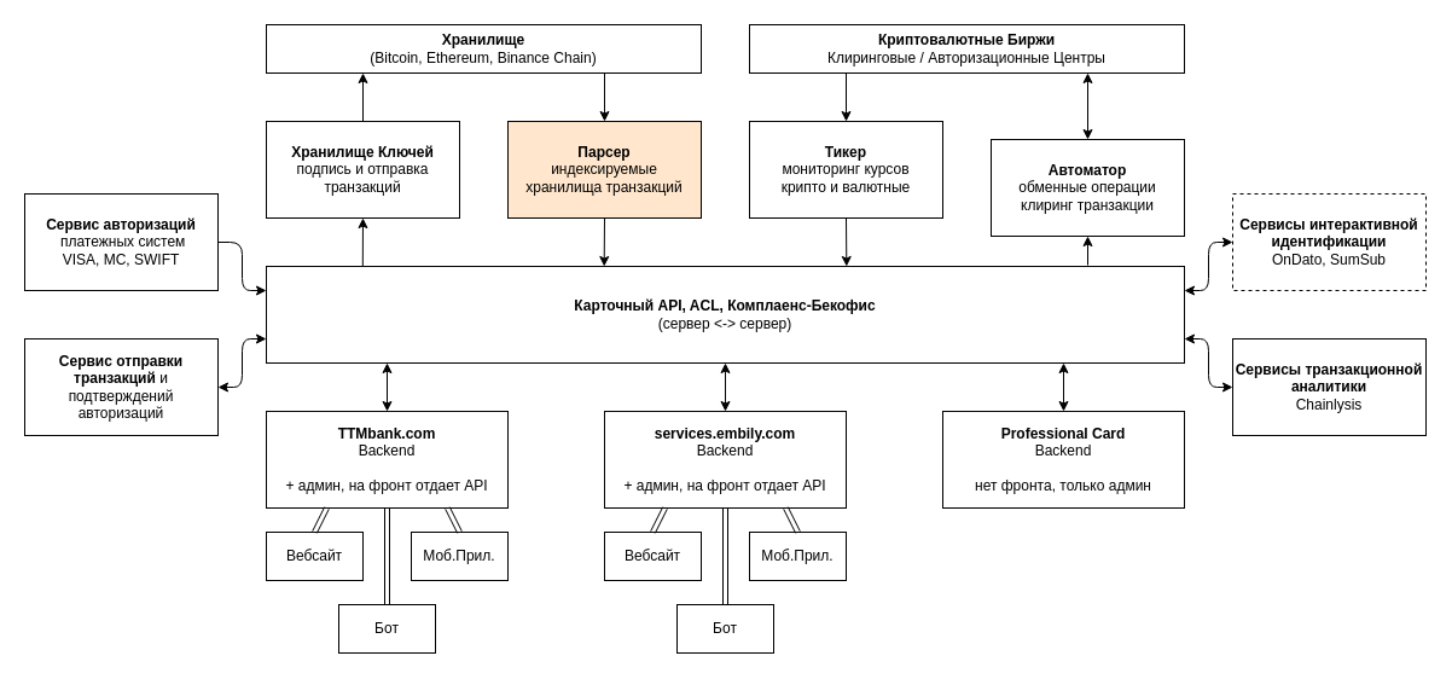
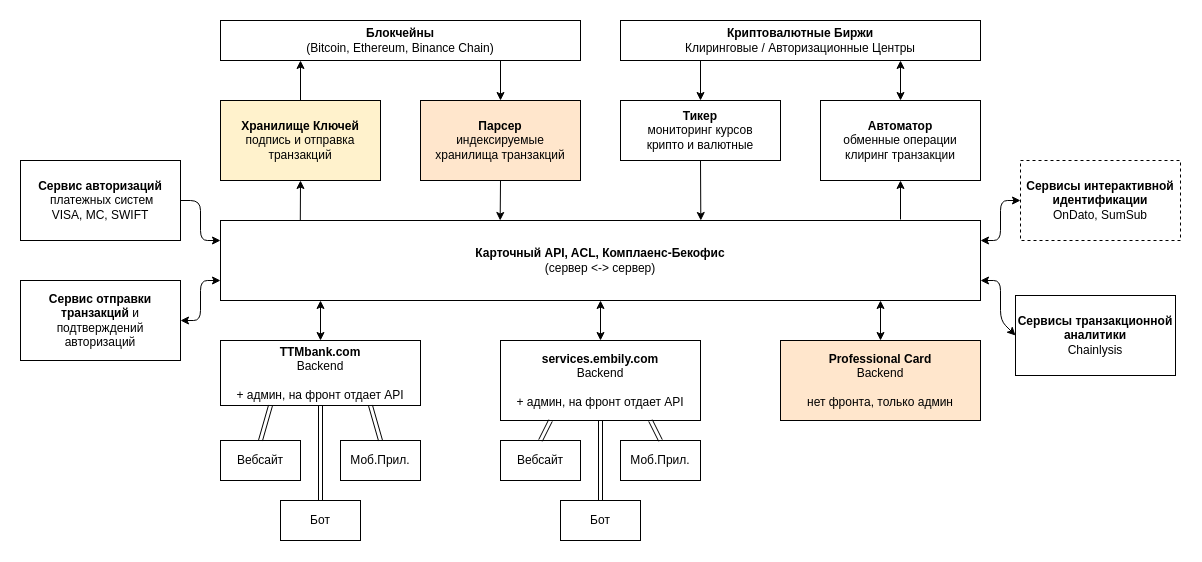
- <mxCell id="6" value="&lt;b&gt;Хранилище&lt;/b&gt;&lt;br&gt;(Bitcoin, Ethereum, Binance Chain)" style="rounded=0;whiteSpace=wrap;html=1;" vertex="1" parent="1"><mxGeometry x="220" y="20" width="360" height="40" as="geometry" /></mxCell>
+ <mxCell id="6" value="&lt;b&gt;Блокчейны&lt;/b&gt;&lt;br&gt;(Bitcoin, Ethereum, Binance Chain)" style="rounded=0;whiteSpace=wrap;html=1;" vertex="1" parent="1"><mxGeometry x="220" y="20" width="360" height="40" as="geometry" /></mxCell>
- <mxCell id="7" value="&lt;b&gt;Хранилище Ключей &lt;/b&gt;подпись и отправка транзакций" style="rounded=0;whiteSpace=wrap;html=1;" vertex="1" parent="1"><mxGeometry x="220" y="100" width="160" height="80" as="geometry" /></mxCell>
+ <mxCell id="7" value="&lt;b&gt;Хранилище Ключей &lt;/b&gt;подпись и отправка транзакций" style="rounded=0;whiteSpace=wrap;html=1;fillColor=#fff2cc;" vertex="1" parent="1"><mxGeometry x="220" y="100" width="160" height="80" as="geometry" /></mxCell>
- <mxCell id="3" value="&lt;b&gt;Тикер&lt;/b&gt;&lt;br&gt;мониторинг курсов&lt;br&gt;крипто и валютные" style="rounded=0;whiteSpace=wrap;html=1;" vertex="1" parent="1"><mxGeometry x="620" y="100" width="160" height="80" as="geometry" /></mxCell>
+ <mxCell id="3" value="&lt;b&gt;Тикер&lt;/b&gt;&lt;br&gt;мониторинг курсов&lt;br&gt;крипто и валютные" style="rounded=0;whiteSpace=wrap;html=1;" vertex="1" parent="1"><mxGeometry x="620" y="100" width="160" height="60" as="geometry" /></mxCell>
- <mxCell id="4" value="&lt;b&gt;Автоматор&lt;br&gt;&lt;/b&gt;обменные операции&lt;br&gt;клиринг транзакции" style="rounded=0;whiteSpace=wrap;html=1;" vertex="1" parent="1"><mxGeometry x="820" y="115" width="160" height="80" as="geometry" /></mxCell>
+ <mxCell id="4" value="&lt;b&gt;Автоматор&lt;br&gt;&lt;/b&gt;обменные операции&lt;br&gt;клиринг транзакции" style="rounded=0;whiteSpace=wrap;html=1;" vertex="1" parent="1"><mxGeometry x="820" y="100" width="160" height="80" as="geometry" /></mxCell>
- <mxCell id="40" value="&lt;b&gt;Сервисы транзакционной&lt;br&gt;аналитики&lt;br&gt;&lt;/b&gt;Chainlysis" style="rounded=0;whiteSpace=wrap;html=1;" vertex="1" parent="1"><mxGeometry x="1020" y="280" width="160" height="80" as="geometry" /></mxCell>
+ <mxCell id="40" value="&lt;b&gt;Сервисы транзакционной&lt;br&gt;аналитики&lt;br&gt;&lt;/b&gt;Chainlysis" style="rounded=0;whiteSpace=wrap;html=1;" vertex="1" parent="1"><mxGeometry x="1015" y="295" width="160" height="80" as="geometry" /></mxCell>
- <mxCell id="21" value="TTMbank.com&lt;br&gt;&lt;span style=&quot;font-weight: normal&quot;&gt;Backend&lt;br&gt;&lt;br&gt;&lt;/span&gt;&lt;span style=&quot;font-weight: normal&quot;&gt;+&amp;nbsp;админ,&amp;nbsp;&lt;/span&gt;&lt;span style=&quot;font-weight: normal&quot;&gt;на фронт отдает API&lt;br&gt;&lt;/span&gt;" style="rounded=0;whiteSpace=wrap;html=1;fontStyle=1" vertex="1" parent="1"><mxGeometry x="220" y="340" width="200" height="80" as="geometry" /></mxCell>
+ <mxCell id="21" value="TTMbank.com&lt;br&gt;&lt;span style=&quot;font-weight: normal&quot;&gt;Backend&lt;br&gt;&lt;br&gt;&lt;/span&gt;&lt;span style=&quot;font-weight: normal&quot;&gt;+&amp;nbsp;админ,&amp;nbsp;&lt;/span&gt;&lt;span style=&quot;font-weight: normal&quot;&gt;на фронт отдает API&lt;br&gt;&lt;/span&gt;" style="rounded=0;whiteSpace=wrap;html=1;fontStyle=1" vertex="1" parent="1"><mxGeometry x="220" y="340" width="200" height="65" as="geometry" /></mxCell>
- <mxCell id="24" value="Professional Card&lt;br&gt;&lt;span style=&quot;font-weight: normal&quot;&gt;Backend&lt;br&gt;&lt;br&gt;нет фронта, только админ&lt;br&gt;&lt;/span&gt;" style="rounded=0;whiteSpace=wrap;html=1;fontStyle=1" vertex="1" parent="1"><mxGeometry x="780" y="340" width="200" height="80" as="geometry" /></mxCell>
+ <mxCell id="24" value="Professional Card&lt;br&gt;&lt;span style=&quot;font-weight: normal&quot;&gt;Backend&lt;br&gt;&lt;br&gt;нет фронта, только админ&lt;br&gt;&lt;/span&gt;" style="rounded=0;whiteSpace=wrap;html=1;fontStyle=1;fillColor=#ffe6cc;" vertex="1" parent="1"><mxGeometry x="780" y="340" width="200" height="80" as="geometry" /></mxCell>
